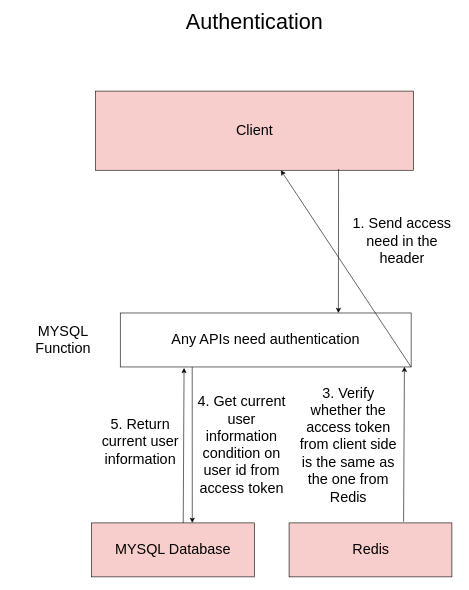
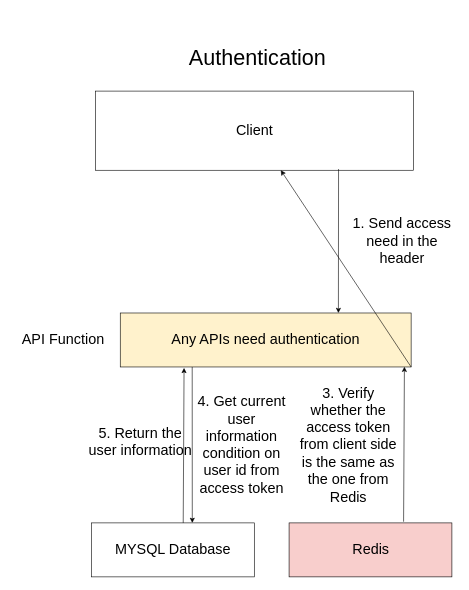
- <mxCell id="7" value="&lt;font style=&quot;font-size: 36px;&quot;&gt;Authentication&lt;/font&gt;" style="text;html=1;strokeColor=none;fillColor=none;align=center;verticalAlign=middle;whiteSpace=wrap;rounded=0;" vertex="1" parent="1"><mxGeometry x="251" y="20" width="346" height="30" as="geometry" /></mxCell>
+ <mxCell id="7" value="&lt;font style=&quot;font-size: 36px;&quot;&gt;Authentication&lt;/font&gt;" style="text;html=1;strokeColor=none;fillColor=none;align=center;verticalAlign=middle;whiteSpace=wrap;rounded=0;" vertex="1" parent="1"><mxGeometry x="256" y="80" width="346" height="30" as="geometry" /></mxCell>
- <mxCell id="2" value="&lt;font style=&quot;font-size: 24px;&quot;&gt;Client&lt;/font&gt;" style="rounded=0;whiteSpace=wrap;html=1;fillColor=#f8cecc;" vertex="1" parent="1"><mxGeometry x="159" y="151" width="530" height="132" as="geometry" /></mxCell>
+ <mxCell id="2" value="&lt;font style=&quot;font-size: 24px;&quot;&gt;Client&lt;/font&gt;" style="rounded=0;whiteSpace=wrap;html=1;" vertex="1" parent="1"><mxGeometry x="159" y="151" width="530" height="132" as="geometry" /></mxCell>
- <mxCell id="6" value="MYSQL Function" style="text;html=1;strokeColor=none;fillColor=none;align=center;verticalAlign=middle;whiteSpace=wrap;rounded=0;fontSize=24;" vertex="1" parent="1"><mxGeometry x="20" y="506" width="170" height="120" as="geometry" /></mxCell>
+ <mxCell id="6" value="API Function" style="text;html=1;strokeColor=none;fillColor=none;align=center;verticalAlign=middle;whiteSpace=wrap;rounded=0;fontSize=24;" vertex="1" parent="1"><mxGeometry x="20" y="506" width="170" height="120" as="geometry" /></mxCell>
- <mxCell id="3" value="Any APIs need authentication" style="rounded=0;whiteSpace=wrap;html=1;fontSize=24;" vertex="1" parent="1"><mxGeometry x="200" y="521" width="485" height="90" as="geometry" /></mxCell>
+ <mxCell id="3" value="Any APIs need authentication" style="rounded=0;whiteSpace=wrap;html=1;fontSize=24;fillColor=#fff2cc;" vertex="1" parent="1"><mxGeometry x="200" y="521" width="485" height="90" as="geometry" /></mxCell>
- <mxCell id="16" value="5. Return current user information" style="text;html=1;strokeColor=none;fillColor=none;align=center;verticalAlign=middle;whiteSpace=wrap;rounded=0;fontSize=24;" vertex="1" parent="1"><mxGeometry x="146" y="611" width="175" height="250" as="geometry" /></mxCell>
+ <mxCell id="16" value="5. Return the user information" style="text;html=1;strokeColor=none;fillColor=none;align=center;verticalAlign=middle;whiteSpace=wrap;rounded=0;fontSize=24;" vertex="1" parent="1"><mxGeometry x="146" y="611" width="175" height="250" as="geometry" /></mxCell>
- <mxCell id="8" value="MYSQL Database" style="rounded=0;whiteSpace=wrap;html=1;fontSize=24;fillColor=#f8cecc;" vertex="1" parent="1"><mxGeometry x="152" y="871" width="271.5" height="90" as="geometry" /></mxCell>
+ <mxCell id="8" value="MYSQL Database" style="rounded=0;whiteSpace=wrap;html=1;fontSize=24;" vertex="1" parent="1"><mxGeometry x="152" y="871" width="271.5" height="90" as="geometry" /></mxCell>
